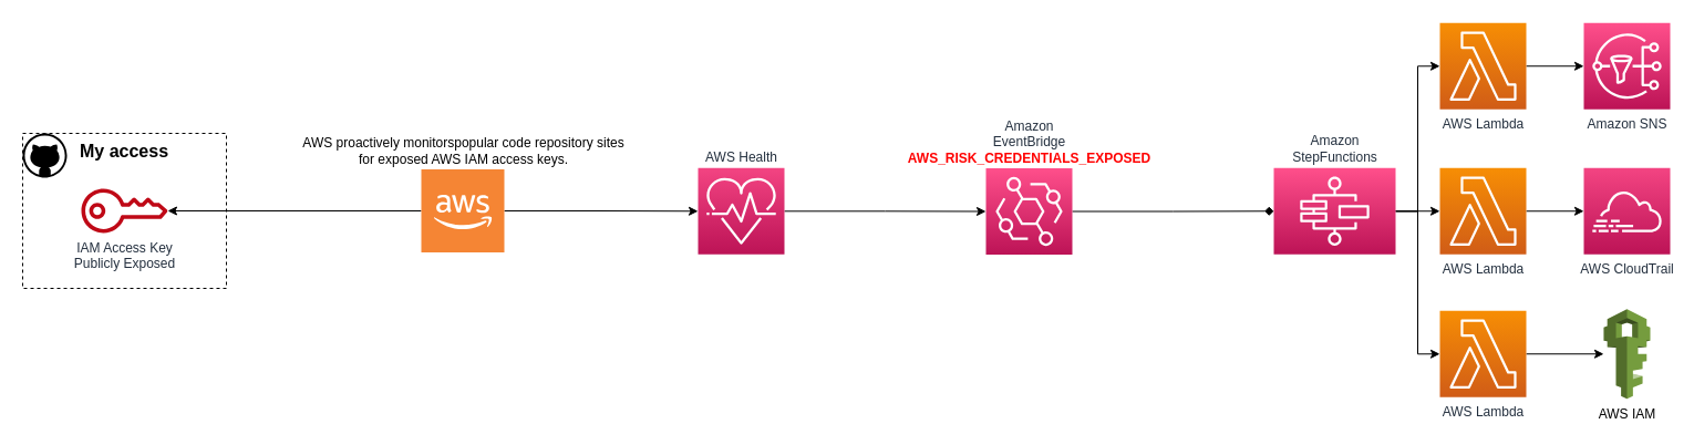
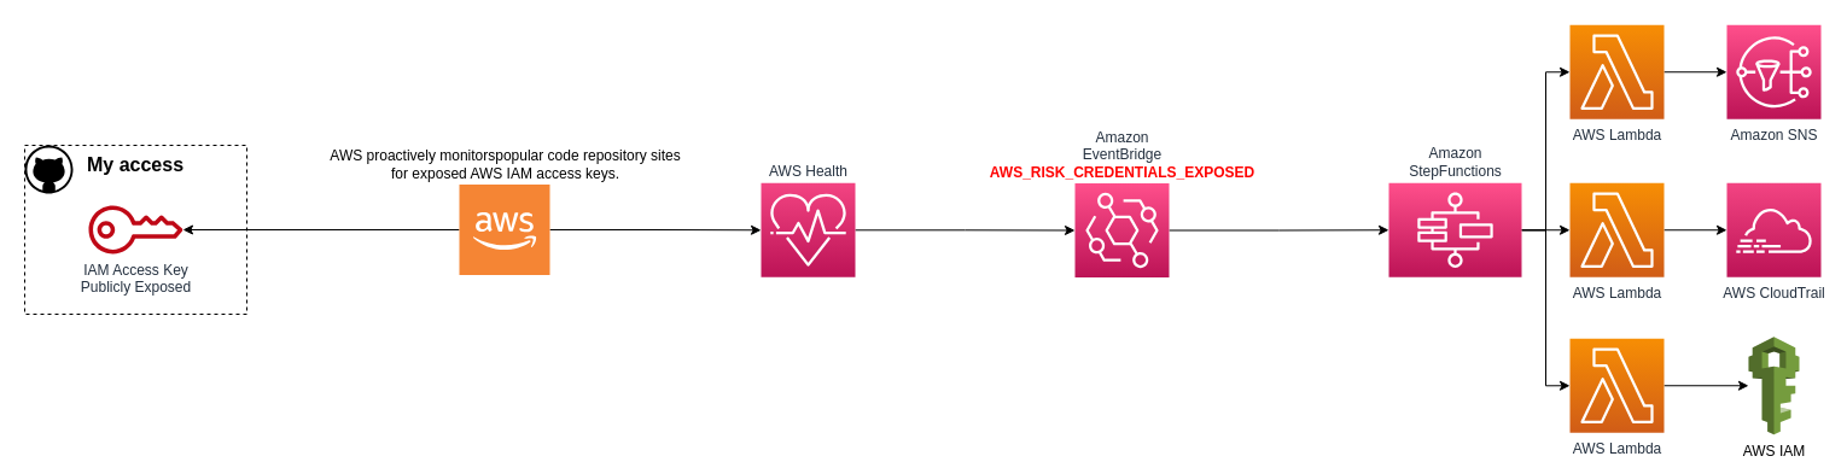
- <mxCell id="6" style="edgeStyle=orthogonalEdgeStyle;rounded=0;orthogonalLoop=1;jettySize=auto;html=1;entryX=0;entryY=0.5;entryDx=0;entryDy=0;entryPerimeter=0;endArrow=diamond;" edge="1" parent="1" source="7" target="11"><mxGeometry relative="1" as="geometry" /></mxCell>
+ <mxCell id="6" style="edgeStyle=orthogonalEdgeStyle;rounded=0;orthogonalLoop=1;jettySize=auto;html=1;entryX=0;entryY=0.5;entryDx=0;entryDy=0;entryPerimeter=0;" edge="1" parent="1" source="7" target="11"><mxGeometry relative="1" as="geometry" /></mxCell>
